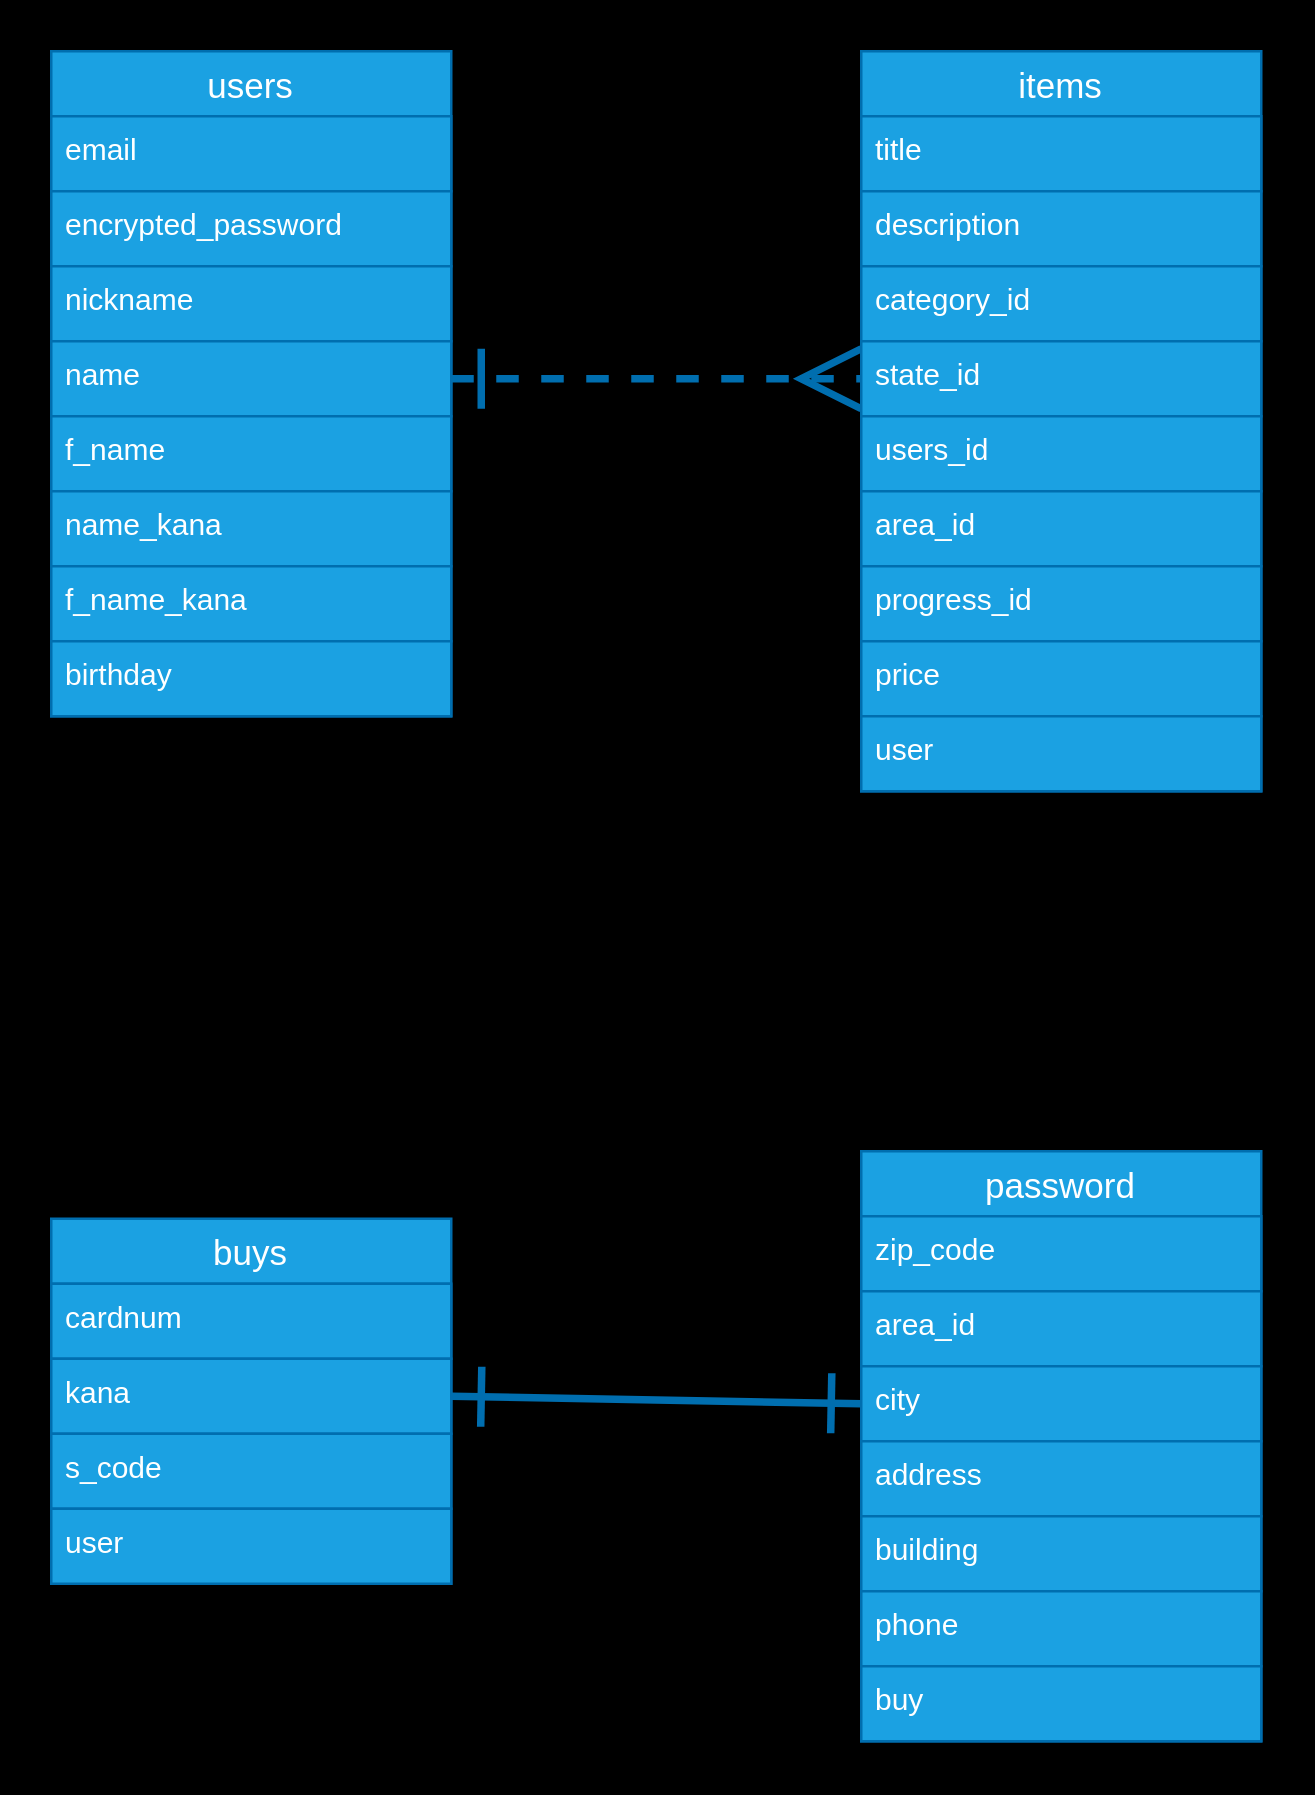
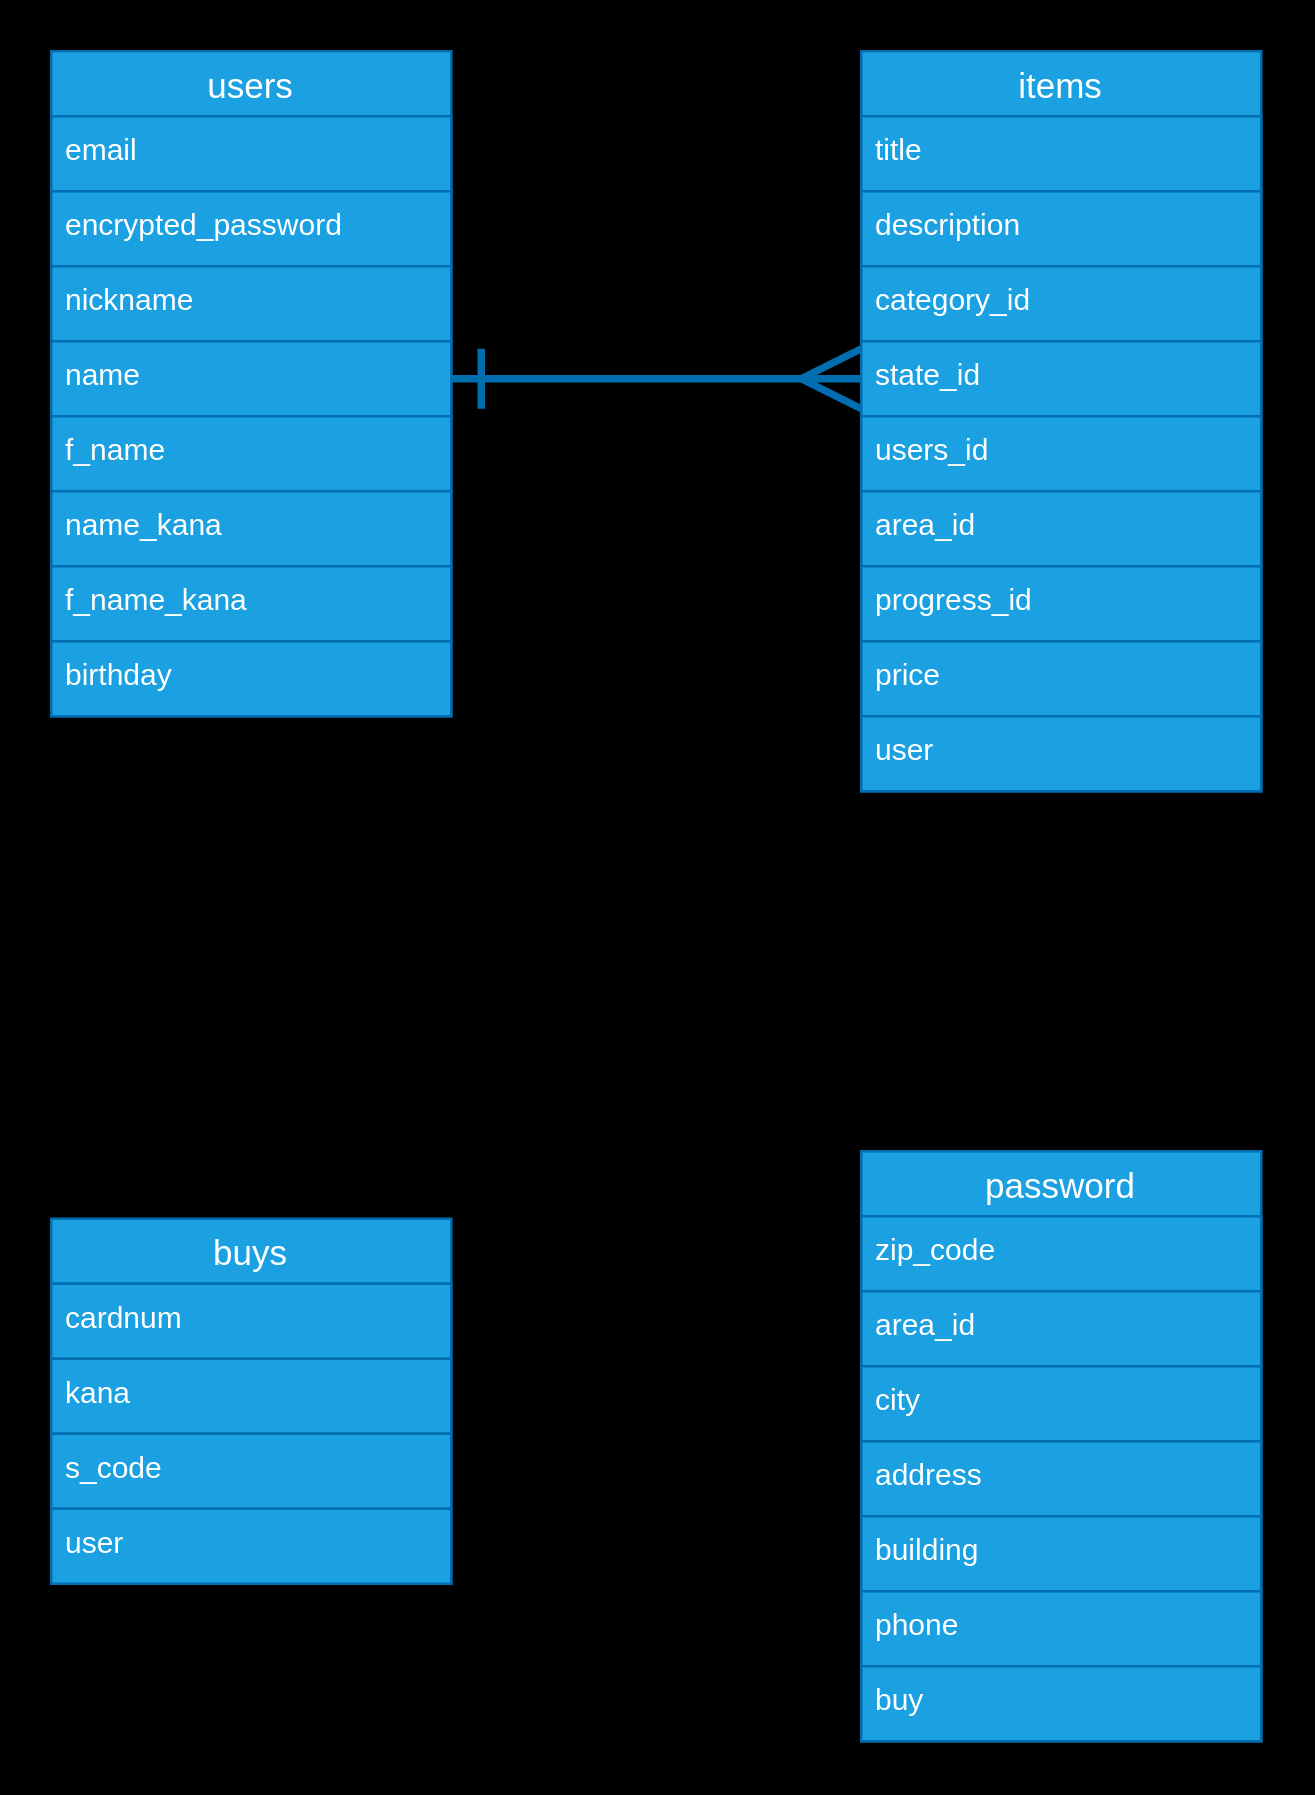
- <mxCell id="2" style="edgeStyle=none;html=1;endArrow=ERmany;endFill=0;strokeWidth=3;strokeColor=#006EAF;rounded=0;endSize=20;targetPerimeterSpacing=0;startSize=20;startArrow=ERone;startFill=0;entryX=0;entryY=0.5;entryDx=0;entryDy=0;fillColor=#1ba1e2;exitX=1;exitY=0.5;exitDx=0;exitDy=0;dashed=1;" parent="1" source="7" target="16" edge="1"><mxGeometry relative="1" as="geometry" /></mxCell>
+ <mxCell id="2" style="edgeStyle=none;html=1;endArrow=ERmany;endFill=0;strokeWidth=3;strokeColor=#006EAF;rounded=0;endSize=20;targetPerimeterSpacing=0;startSize=20;startArrow=ERone;startFill=0;entryX=0;entryY=0.5;entryDx=0;entryDy=0;fillColor=#1ba1e2;exitX=1;exitY=0.5;exitDx=0;exitDy=0;" parent="1" source="7" target="16" edge="1"><mxGeometry relative="1" as="geometry" /></mxCell>
- <mxCell id="22" style="edgeStyle=none;html=1;endArrow=ERone;endFill=0;startArrow=ERone;startFill=0;endSize=20;startSize=20;strokeWidth=3;entryX=0;entryY=0.5;entryDx=0;entryDy=0;exitX=1;exitY=0.5;exitDx=0;exitDy=0;fillColor=#1ba1e2;strokeColor=#006EAF;" parent="1" source="25" target="31" edge="1"><mxGeometry relative="1" as="geometry"><mxPoint x="350" y="518" as="targetPoint" /></mxGeometry></mxCell>
